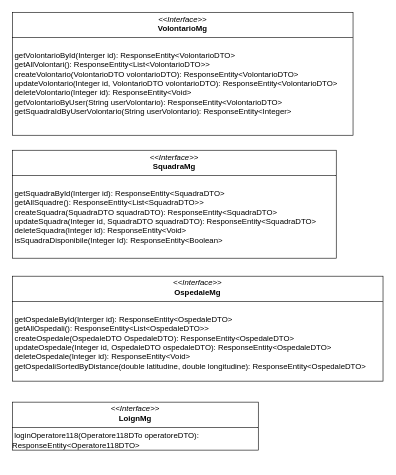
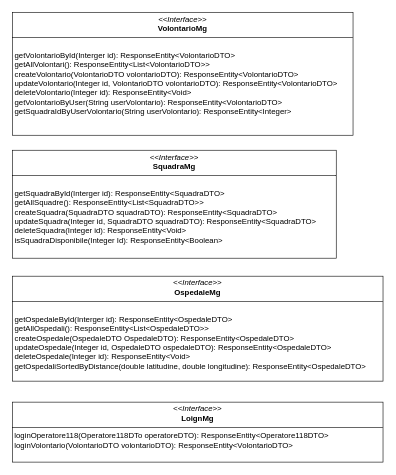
- <mxCell id="5" value="&lt;p style=&quot;margin: 4px 0px 0px; text-align: center; font-size: 13px;&quot;&gt;&lt;font style=&quot;font-size: 13px;&quot;&gt;&lt;i&gt;&amp;lt;&amp;lt;Interface&amp;gt;&amp;gt;&lt;/i&gt;&lt;br&gt;&lt;b&gt;LoignMg&lt;/b&gt;&lt;br&gt;&lt;/font&gt;&lt;/p&gt;&lt;hr size=&quot;1&quot; style=&quot;border-style: solid; font-size: 13px;&quot;&gt;&lt;div&gt;&lt;font style=&quot;font-size: 13px;&quot;&gt;&amp;nbsp;loginOperatore118(Operatore118DTo operatoreDTO): ResponseEntity&amp;lt;Operatore118DTO&amp;gt;&lt;br&gt;&lt;/font&gt;&lt;/div&gt;&lt;div&gt;&lt;font style=&quot;font-size: 13px;&quot;&gt;&amp;nbsp;loginVolontario(VolontarioDTO volontarioDTO): ResponseEntity&amp;lt;VolontarioDTO&amp;gt;&lt;br&gt;&lt;/font&gt;&lt;/div&gt;&lt;br&gt;&lt;p style=&quot;margin: 0px 0px 0px 4px; font-size: 13px;&quot;&gt;&lt;font style=&quot;font-size: 13px;&quot;&gt;&lt;br&gt;&lt;br&gt;&lt;/font&gt;&lt;/p&gt;&lt;p style=&quot;margin:0px;margin-left:4px;&quot;&gt;&lt;/p&gt;" style="verticalAlign=top;align=left;overflow=fill;html=1;whiteSpace=wrap;" vertex="1" parent="1"><mxGeometry x="20" y="670" width="410" height="80" as="geometry" /></mxCell>
+ <mxCell id="5" value="&lt;p style=&quot;margin: 4px 0px 0px; text-align: center; font-size: 13px;&quot;&gt;&lt;font style=&quot;font-size: 13px;&quot;&gt;&lt;i&gt;&amp;lt;&amp;lt;Interface&amp;gt;&amp;gt;&lt;/i&gt;&lt;br&gt;&lt;b&gt;LoignMg&lt;/b&gt;&lt;br&gt;&lt;/font&gt;&lt;/p&gt;&lt;hr size=&quot;1&quot; style=&quot;border-style: solid; font-size: 13px;&quot;&gt;&lt;div&gt;&lt;font style=&quot;font-size: 13px;&quot;&gt;&amp;nbsp;loginOperatore118(Operatore118DTo operatoreDTO): ResponseEntity&amp;lt;Operatore118DTO&amp;gt;&lt;br&gt;&lt;/font&gt;&lt;/div&gt;&lt;div&gt;&lt;font style=&quot;font-size: 13px;&quot;&gt;&amp;nbsp;loginVolontario(VolontarioDTO volontarioDTO): ResponseEntity&amp;lt;VolontarioDTO&amp;gt;&lt;br&gt;&lt;/font&gt;&lt;/div&gt;&lt;br&gt;&lt;p style=&quot;margin: 0px 0px 0px 4px; font-size: 13px;&quot;&gt;&lt;font style=&quot;font-size: 13px;&quot;&gt;&lt;br&gt;&lt;br&gt;&lt;/font&gt;&lt;/p&gt;&lt;p style=&quot;margin:0px;margin-left:4px;&quot;&gt;&lt;/p&gt;" style="verticalAlign=top;align=left;overflow=fill;html=1;whiteSpace=wrap;" vertex="1" parent="1"><mxGeometry x="20" y="670" width="618" height="100" as="geometry" /></mxCell>
